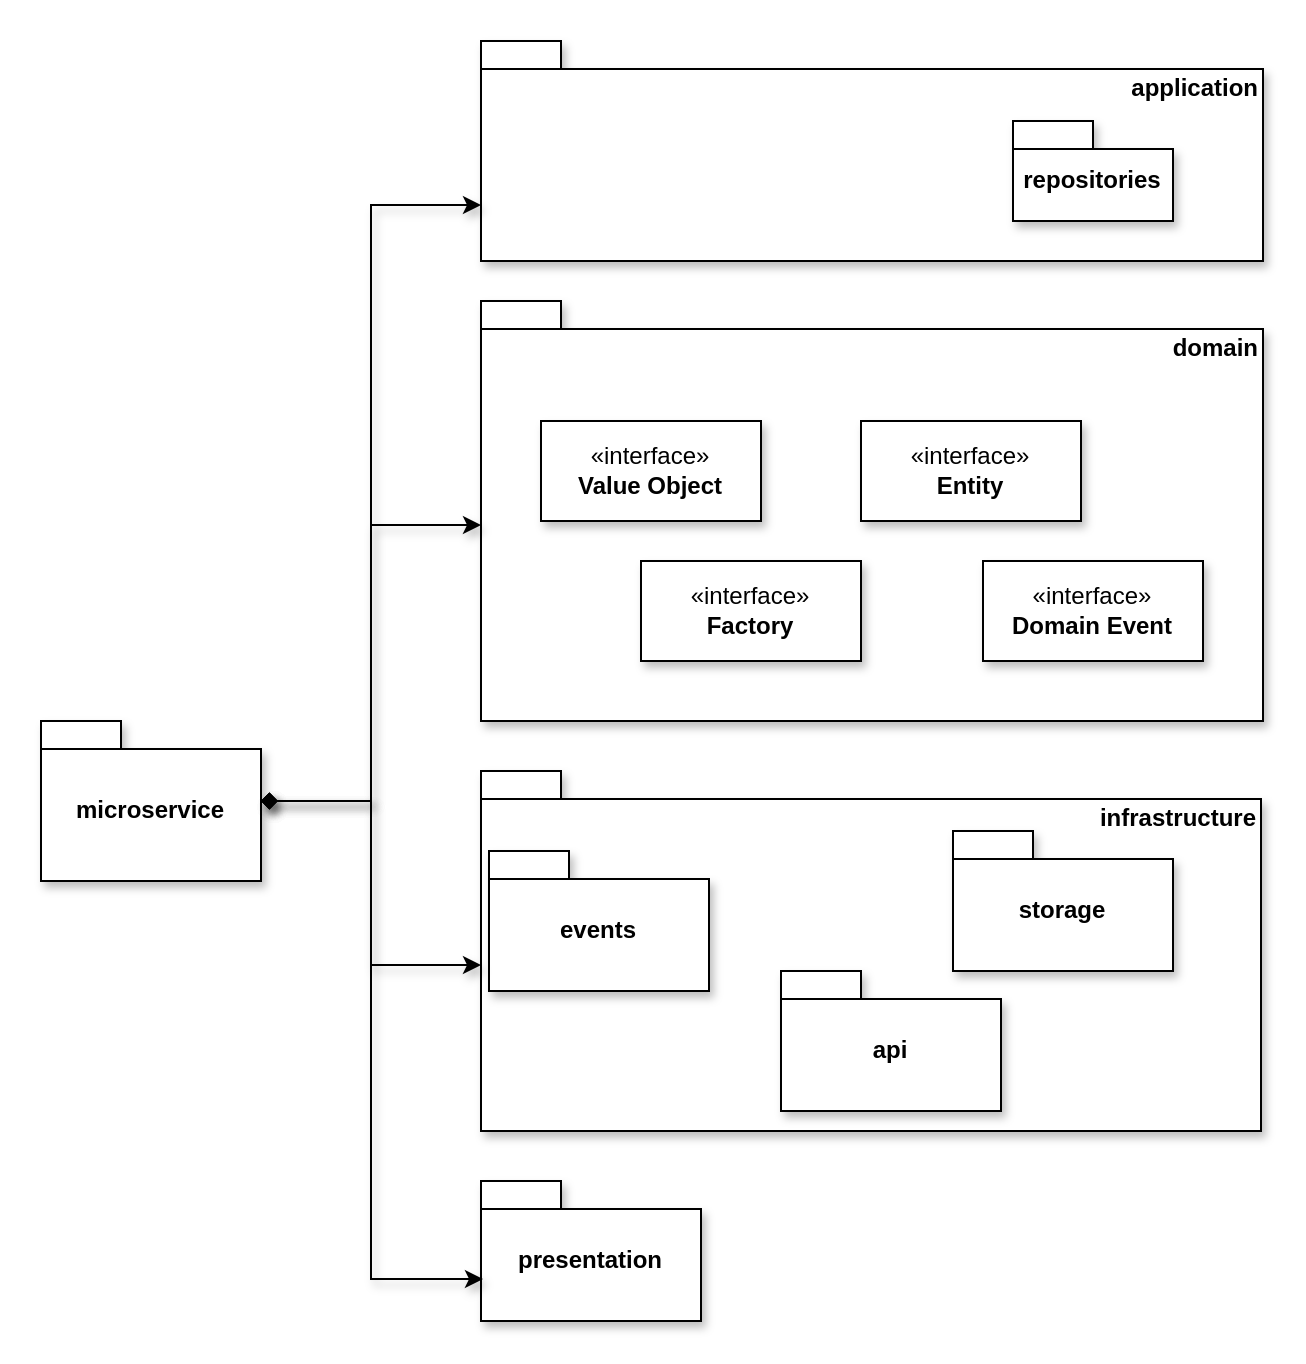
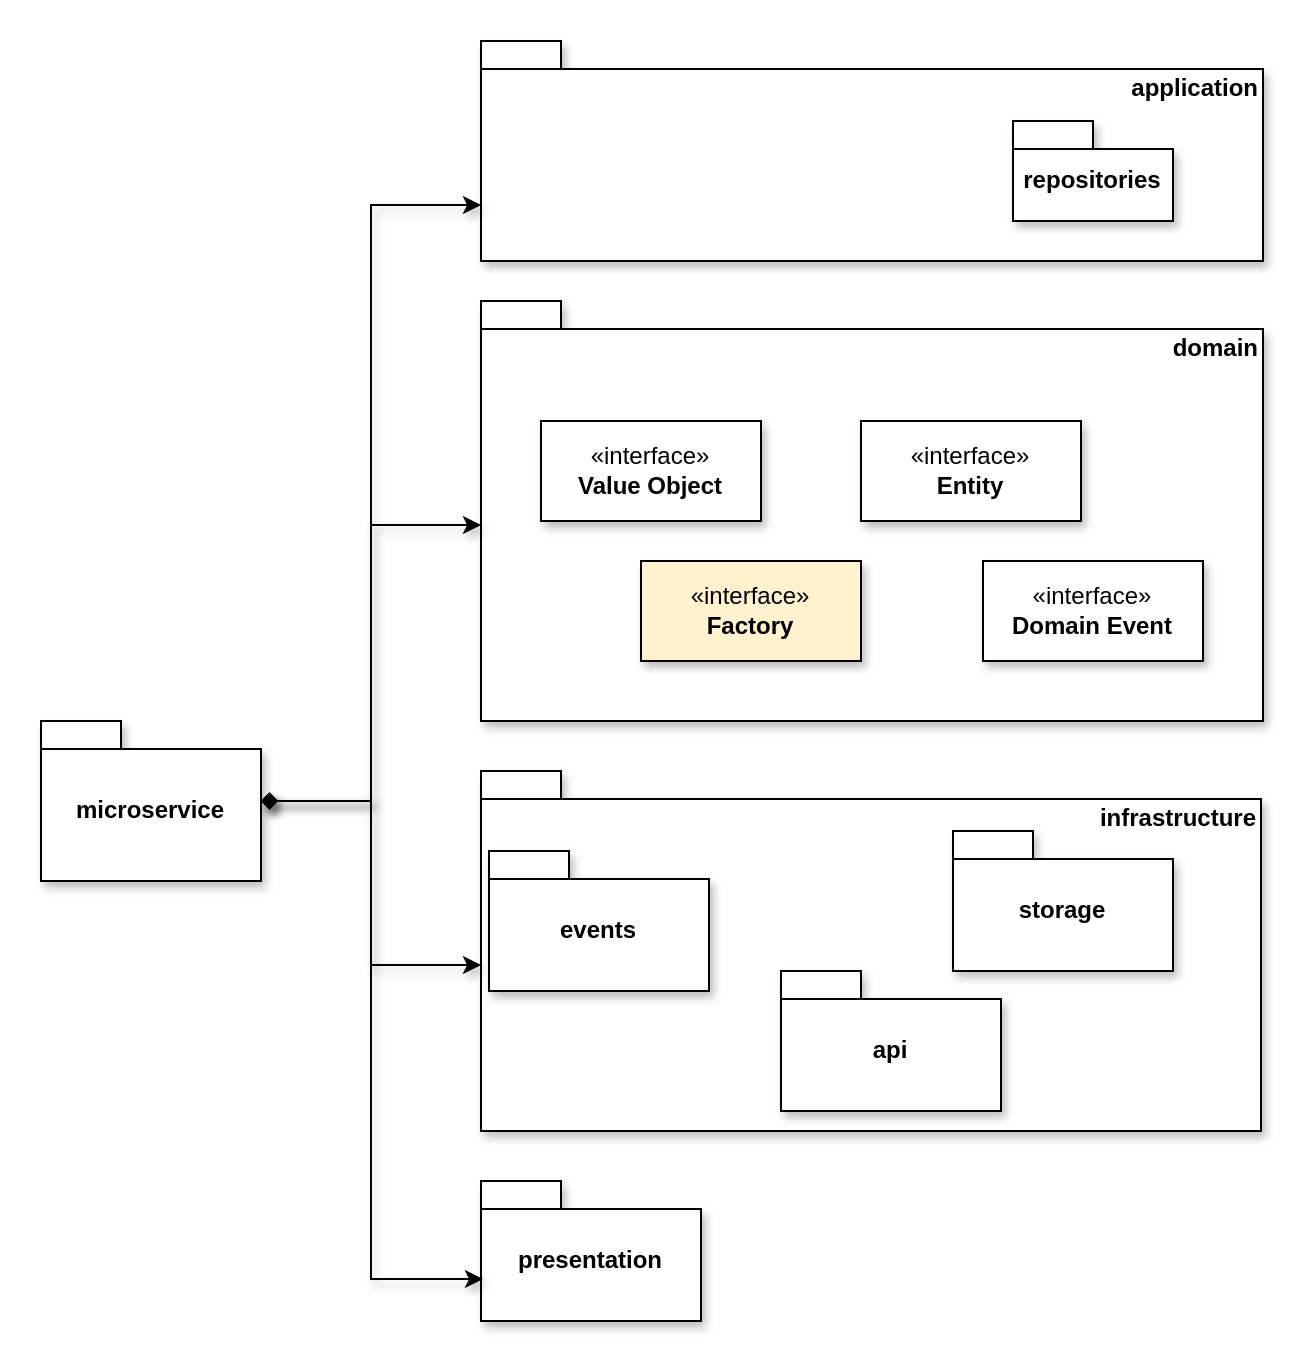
- <mxCell id="10" value="«interface»&lt;br&gt;&lt;b&gt;Factory&lt;/b&gt;" style="html=1;whiteSpace=wrap;shadow=1;" vertex="1" parent="1"><mxGeometry x="320" y="280" width="110" height="50" as="geometry" /></mxCell>
+ <mxCell id="10" value="«interface»&lt;br&gt;&lt;b&gt;Factory&lt;/b&gt;" style="html=1;whiteSpace=wrap;shadow=1;fillColor=#fff2cc;" vertex="1" parent="1"><mxGeometry x="320" y="280" width="110" height="50" as="geometry" /></mxCell>
